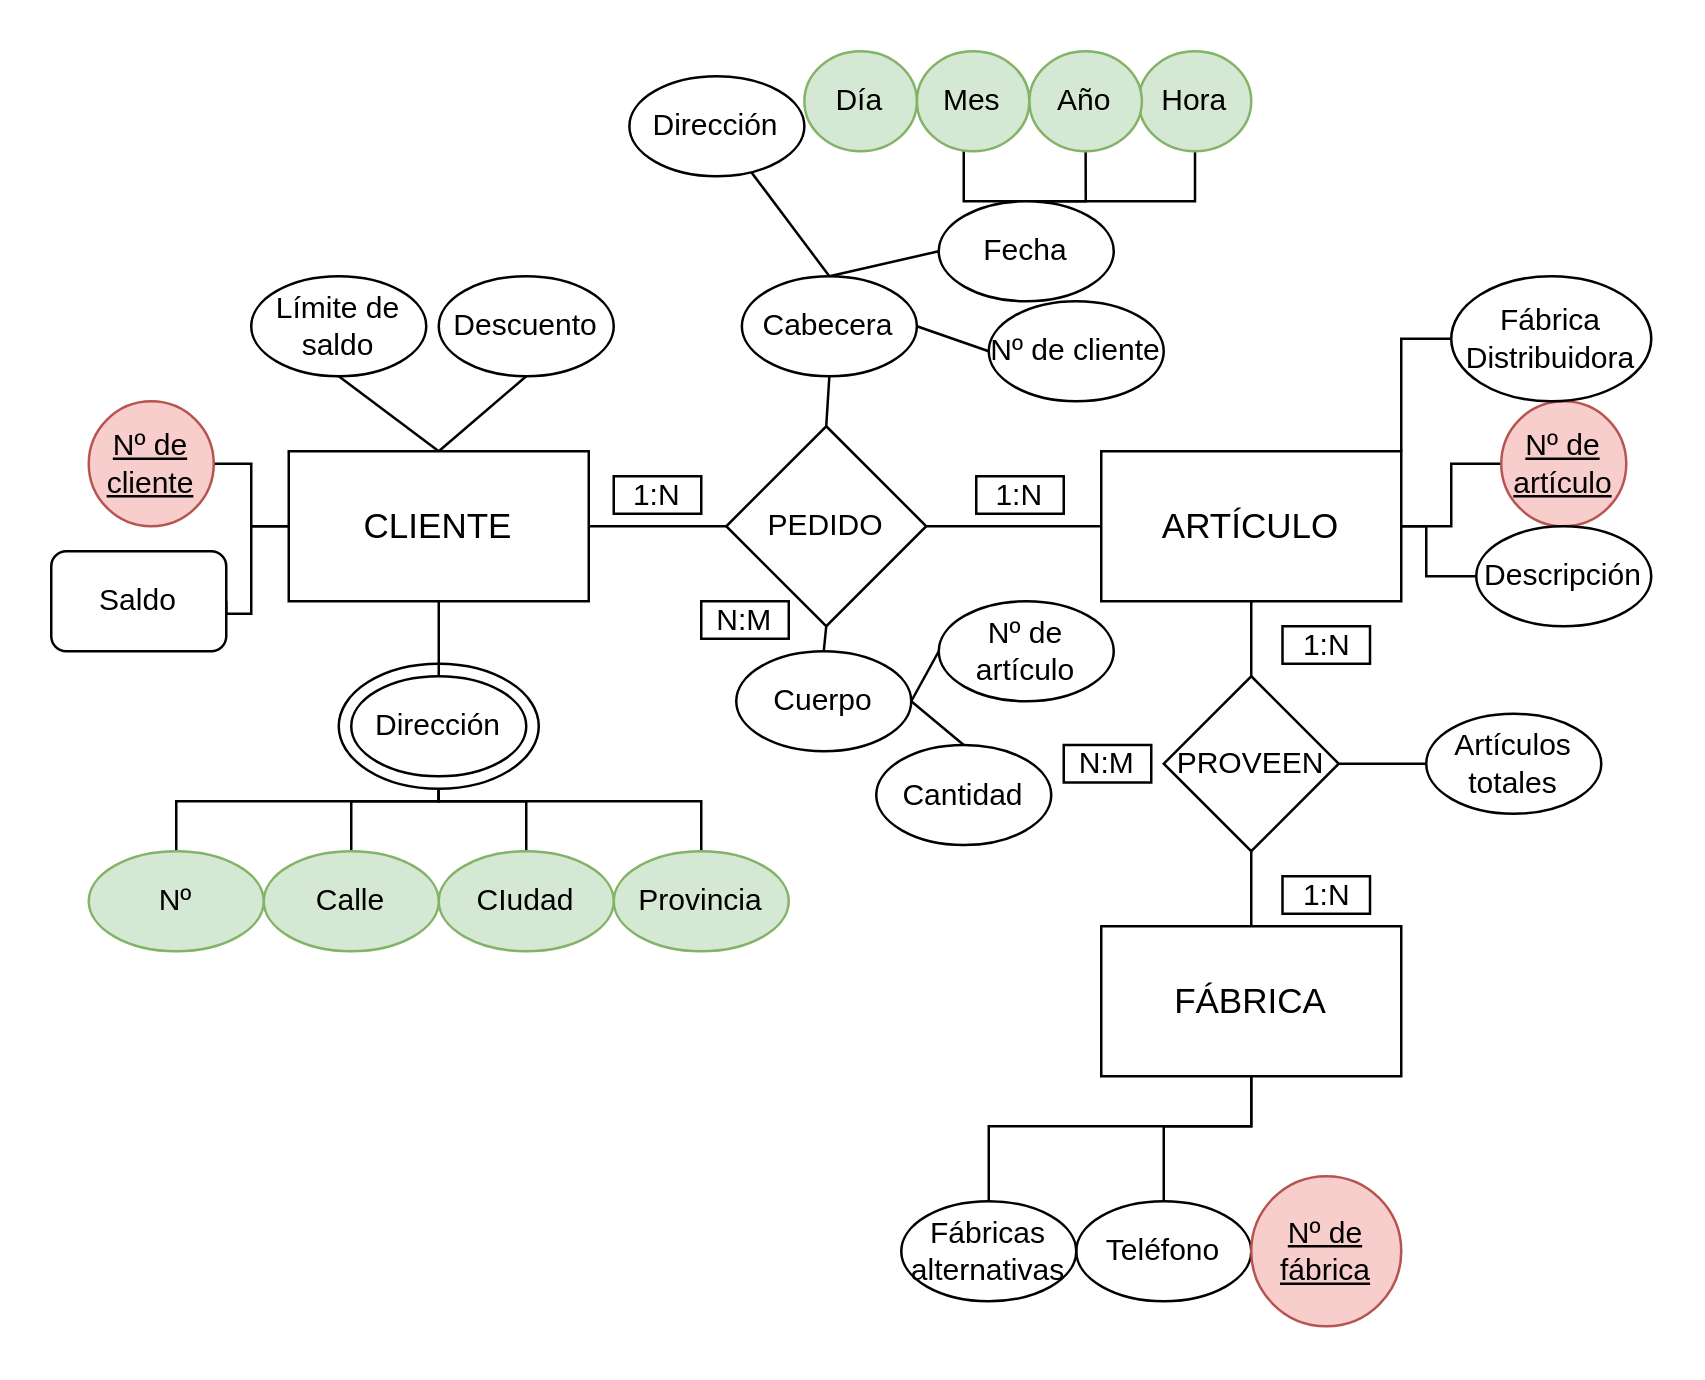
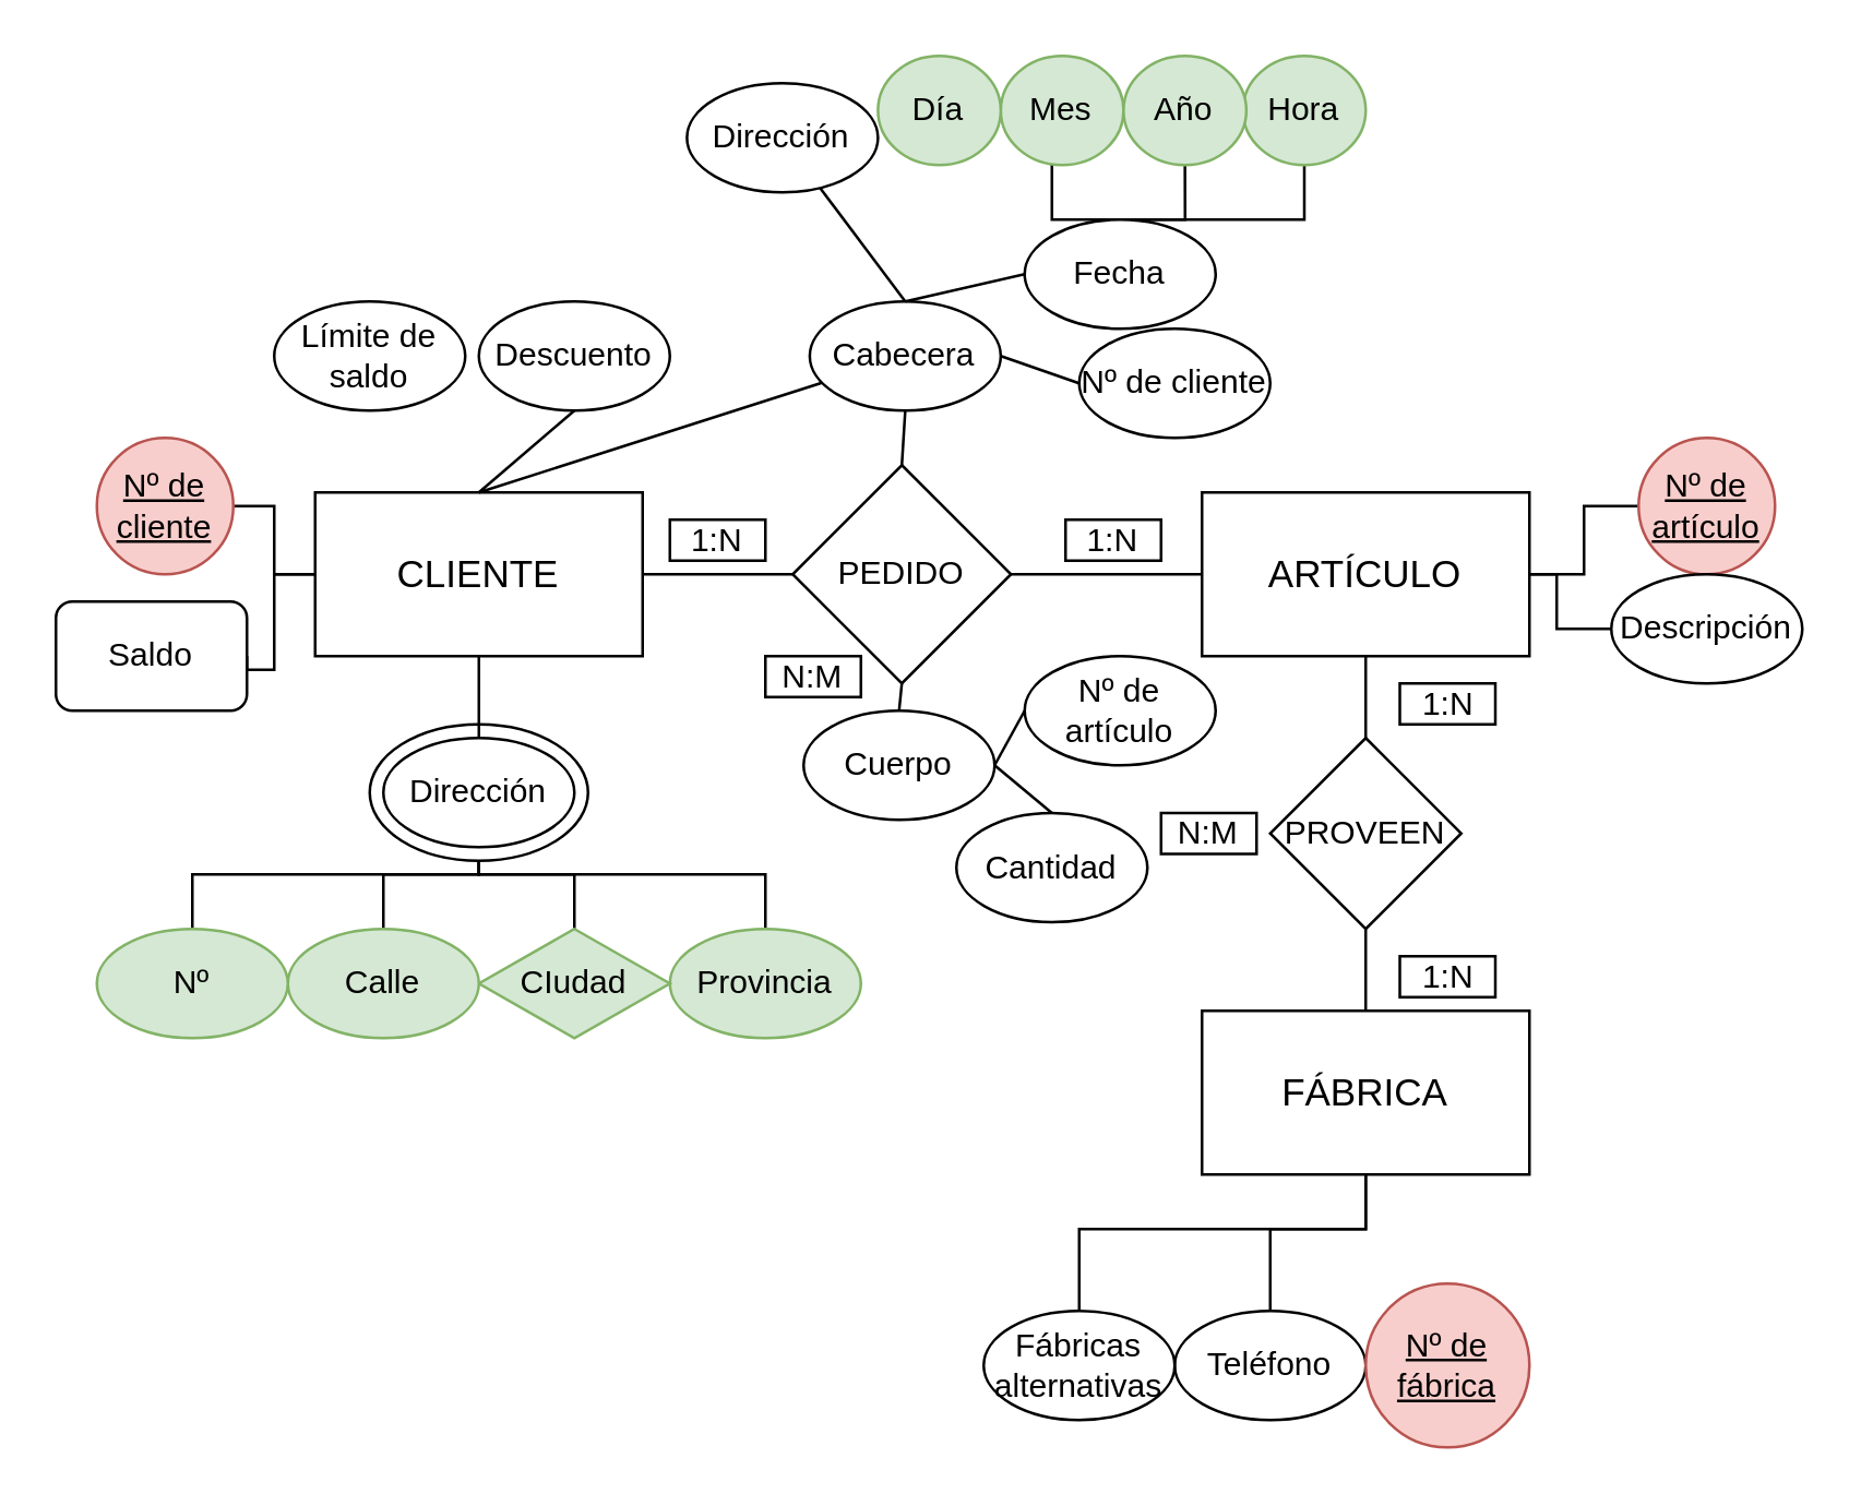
- <mxCell id="44" value="Fábrica Distribuidora" style="ellipse;whiteSpace=wrap;html=1;" parent="1" vertex="1"><mxGeometry x="580" y="110" width="80" height="50" as="geometry" /></mxCell>
- <mxCell id="43" value="" style="edgeStyle=orthogonalEdgeStyle;rounded=0;orthogonalLoop=1;jettySize=auto;html=1;entryX=1;entryY=0;entryDx=0;entryDy=0;endArrow=none;endFill=0;" parent="1" source="44" target="3" edge="1"><mxGeometry relative="1" as="geometry"><mxPoint x="525" y="140" as="targetPoint" /></mxGeometry></mxCell>
- <mxCell id="69" value="" style="endArrow=none;html=1;rounded=0;entryX=0.5;entryY=1;entryDx=0;entryDy=0;exitX=0.5;exitY=0;exitDx=0;exitDy=0;" edge="1" parent="1" source="2" target="8"><mxGeometry width="50" height="50" relative="1" as="geometry"><mxPoint x="340" y="300" as="sourcePoint" /><mxPoint x="390" y="250" as="targetPoint" /></mxGeometry></mxCell>
+ <mxCell id="69" value="" style="endArrow=none;html=1;rounded=0;exitX=0.5;exitY=0;exitDx=0;exitDy=0;" edge="1" parent="1" source="2" target="49"><mxGeometry width="50" height="50" relative="1" as="geometry"><mxPoint x="340" y="300" as="sourcePoint" /><mxPoint x="390" y="250" as="targetPoint" /></mxGeometry></mxCell>
- <mxCell id="6" style="edgeStyle=orthogonalEdgeStyle;rounded=0;orthogonalLoop=1;jettySize=auto;html=1;exitX=0;exitY=0.5;exitDx=0;exitDy=0;entryX=1;entryY=0.5;entryDx=0;entryDy=0;endArrow=none;endFill=0;" edge="1" parent="1" source="7" target="24"><mxGeometry relative="1" as="geometry" /></mxCell>
- <mxCell id="7" value="Artículos totales" style="ellipse;whiteSpace=wrap;html=1;" parent="1" vertex="1"><mxGeometry x="570" y="285" width="70" height="40" as="geometry" /></mxCell>
- <mxCell id="12" value="CIudad" style="ellipse;whiteSpace=wrap;html=1;fillColor=#d5e8d4;strokeColor=#82b366;" parent="1" vertex="1"><mxGeometry x="175" y="340" width="70" height="40" as="geometry" /></mxCell>
+ <mxCell id="12" value="CIudad" style="rhombus;whiteSpace=wrap;html=1;fillColor=#d5e8d4;strokeColor=#82b366;" parent="1" vertex="1"><mxGeometry x="175" y="340" width="70" height="40" as="geometry" /></mxCell>
